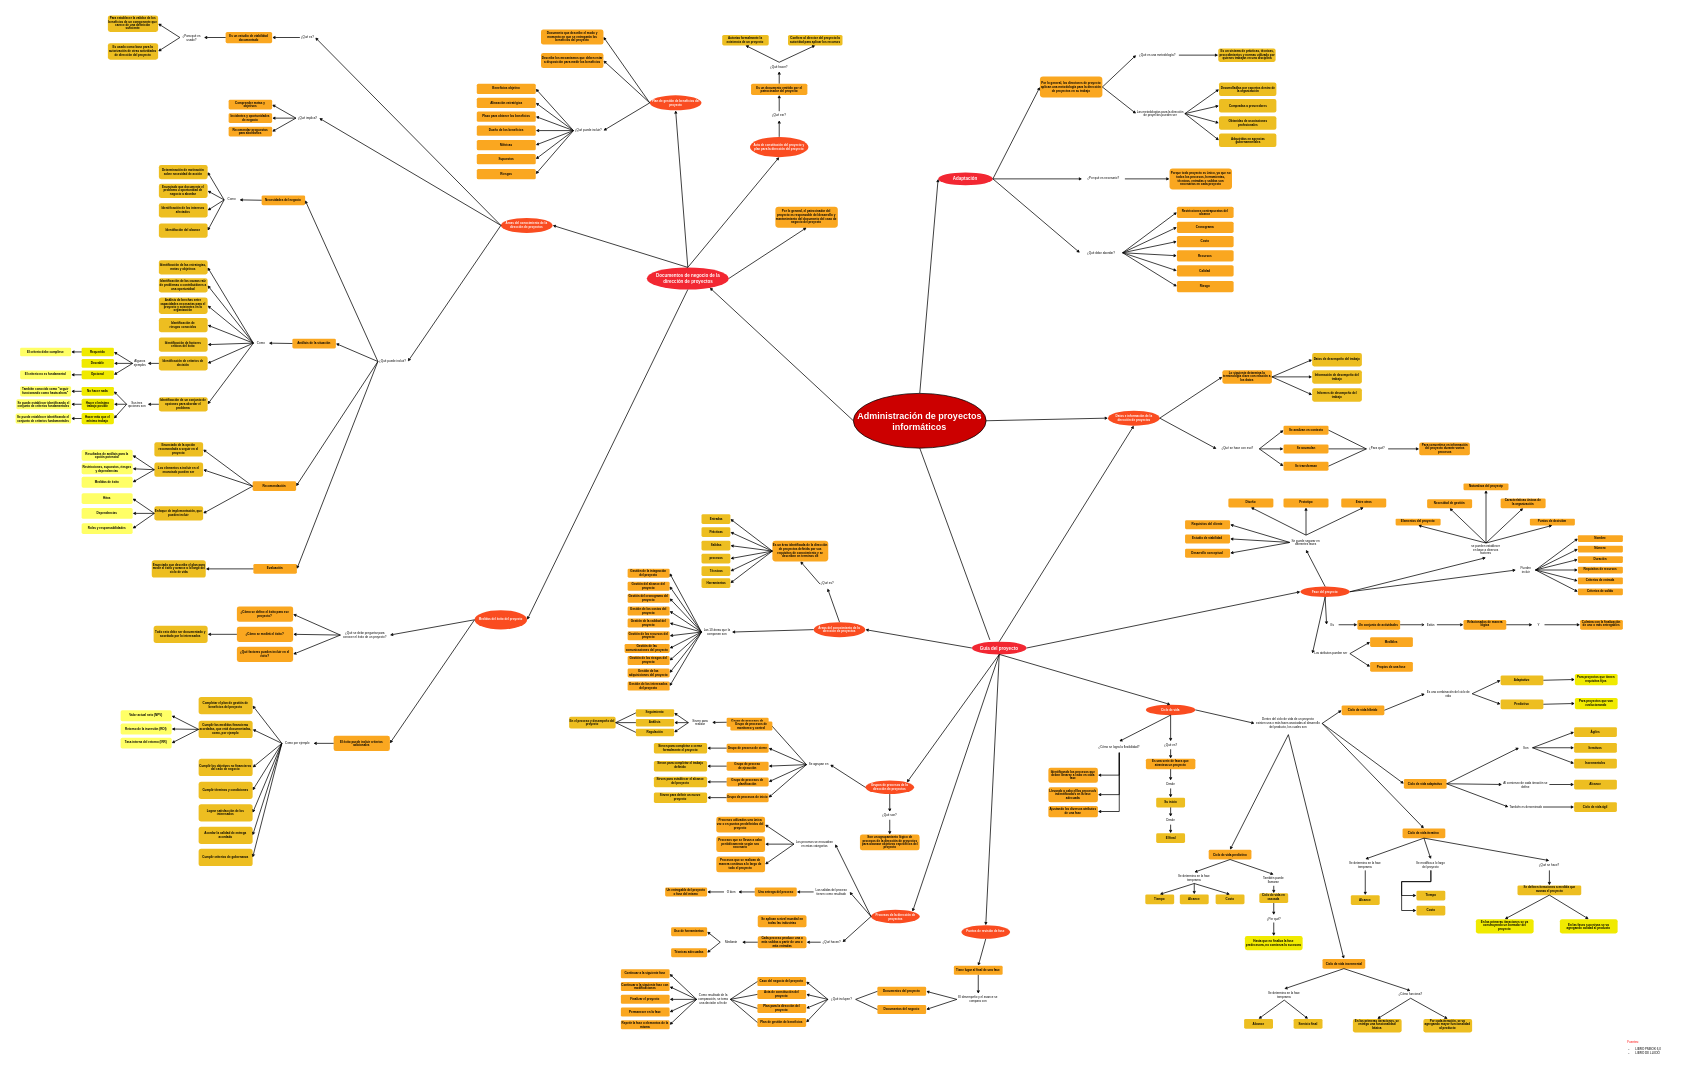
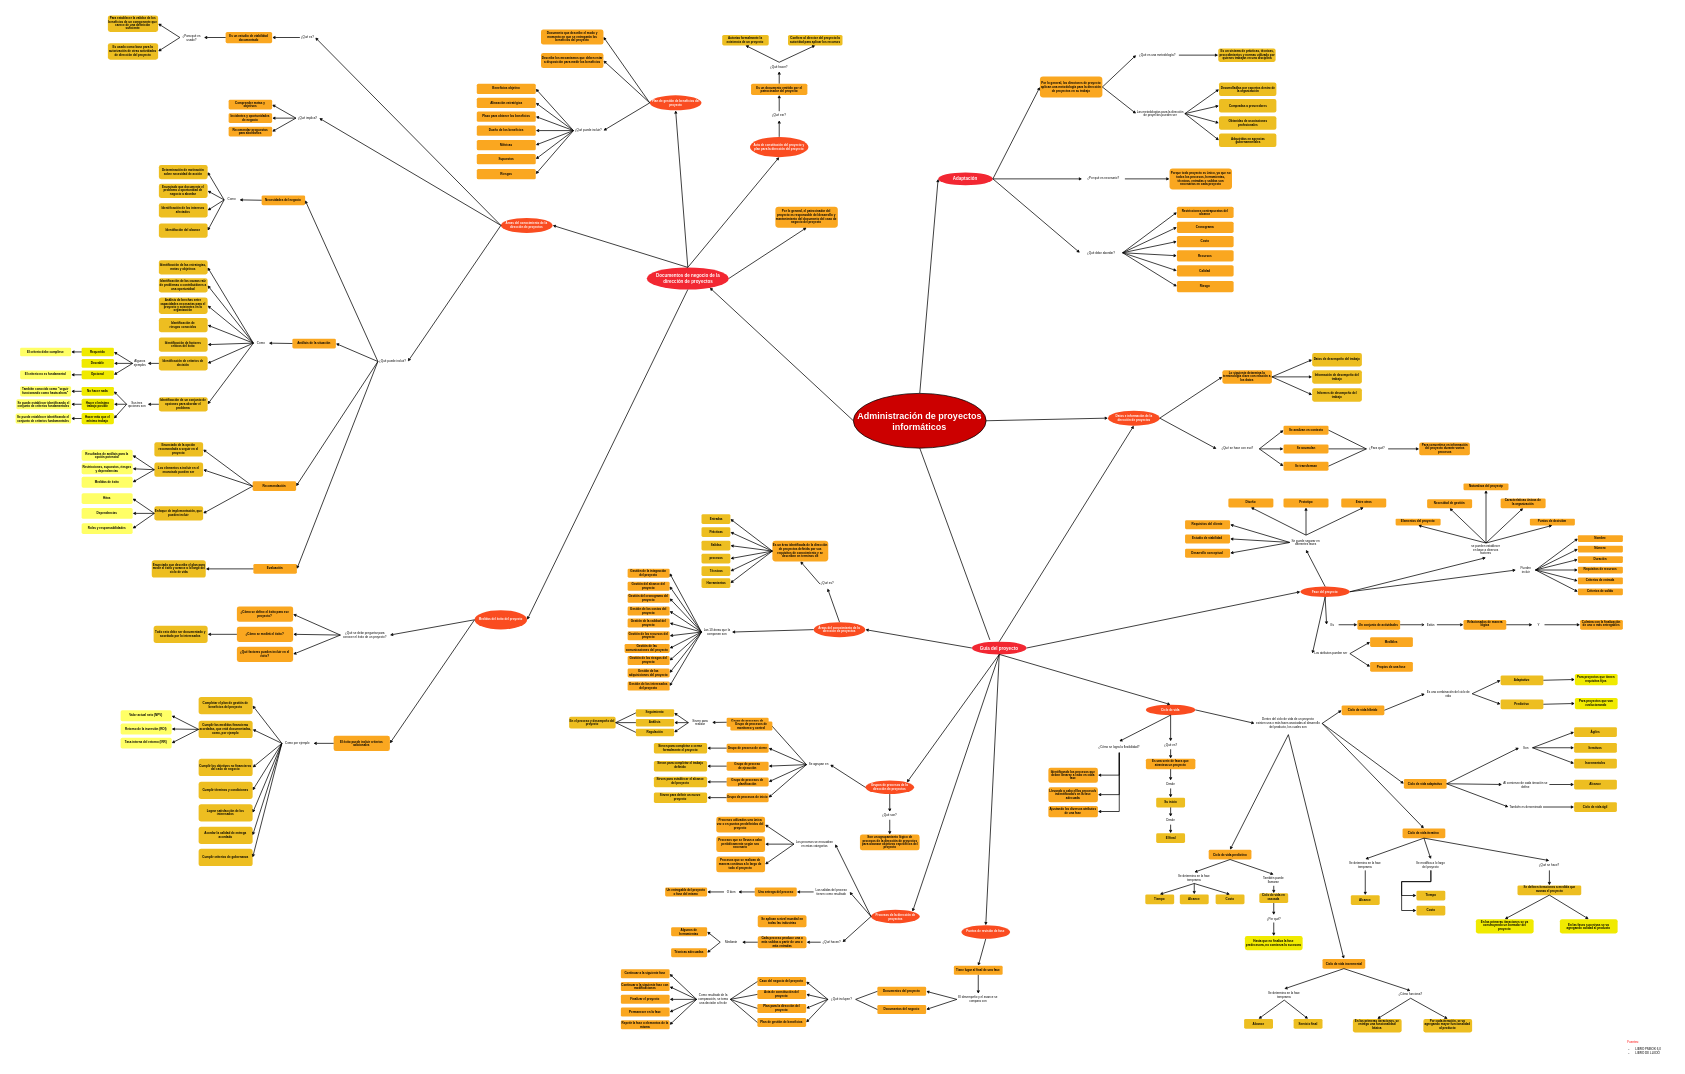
- <mxCell id="206" value="&lt;b style=&quot;font-size: 4px;&quot;&gt;&lt;font color=&quot;#000000&quot; style=&quot;font-size: 4px;&quot;&gt;Uso de herramientas&lt;br style=&quot;font-size: 4px;&quot;&gt;&lt;/font&gt;&lt;/b&gt;" style="rounded=1;whiteSpace=wrap;html=1;verticalAlign=middle;fontColor=#FFFFFF;fillColor=#faa720;strokeColor=none;fontSize=4;" parent="1" vertex="1"><mxGeometry x="894" y="1235.75" width="48" height="12" as="geometry" /></mxCell>
+ <mxCell id="206" value="&lt;b style=&quot;font-size: 4px;&quot;&gt;&lt;font color=&quot;#000000&quot; style=&quot;font-size: 4px;&quot;&gt;Algunos de herramientas&lt;br style=&quot;font-size: 4px;&quot;&gt;&lt;/font&gt;&lt;/b&gt;" style="rounded=1;whiteSpace=wrap;html=1;verticalAlign=middle;fontColor=#FFFFFF;fillColor=#faa720;strokeColor=none;fontSize=4;" parent="1" vertex="1"><mxGeometry x="894" y="1235.75" width="48" height="12" as="geometry" /></mxCell>
